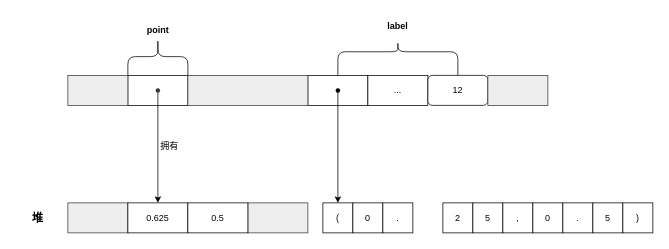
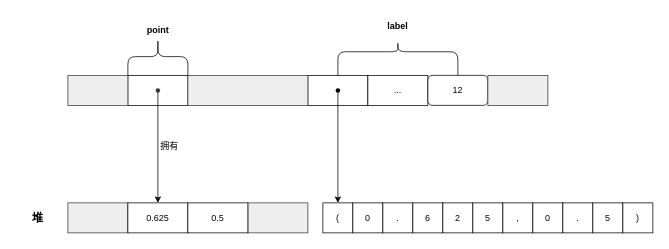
+ <mxCell id="18" value="6" style="rounded=0;whiteSpace=wrap;html=1;" parent="1" vertex="1"><mxGeometry x="550" y="270" width="40" height="40" as="geometry" /></mxCell>
